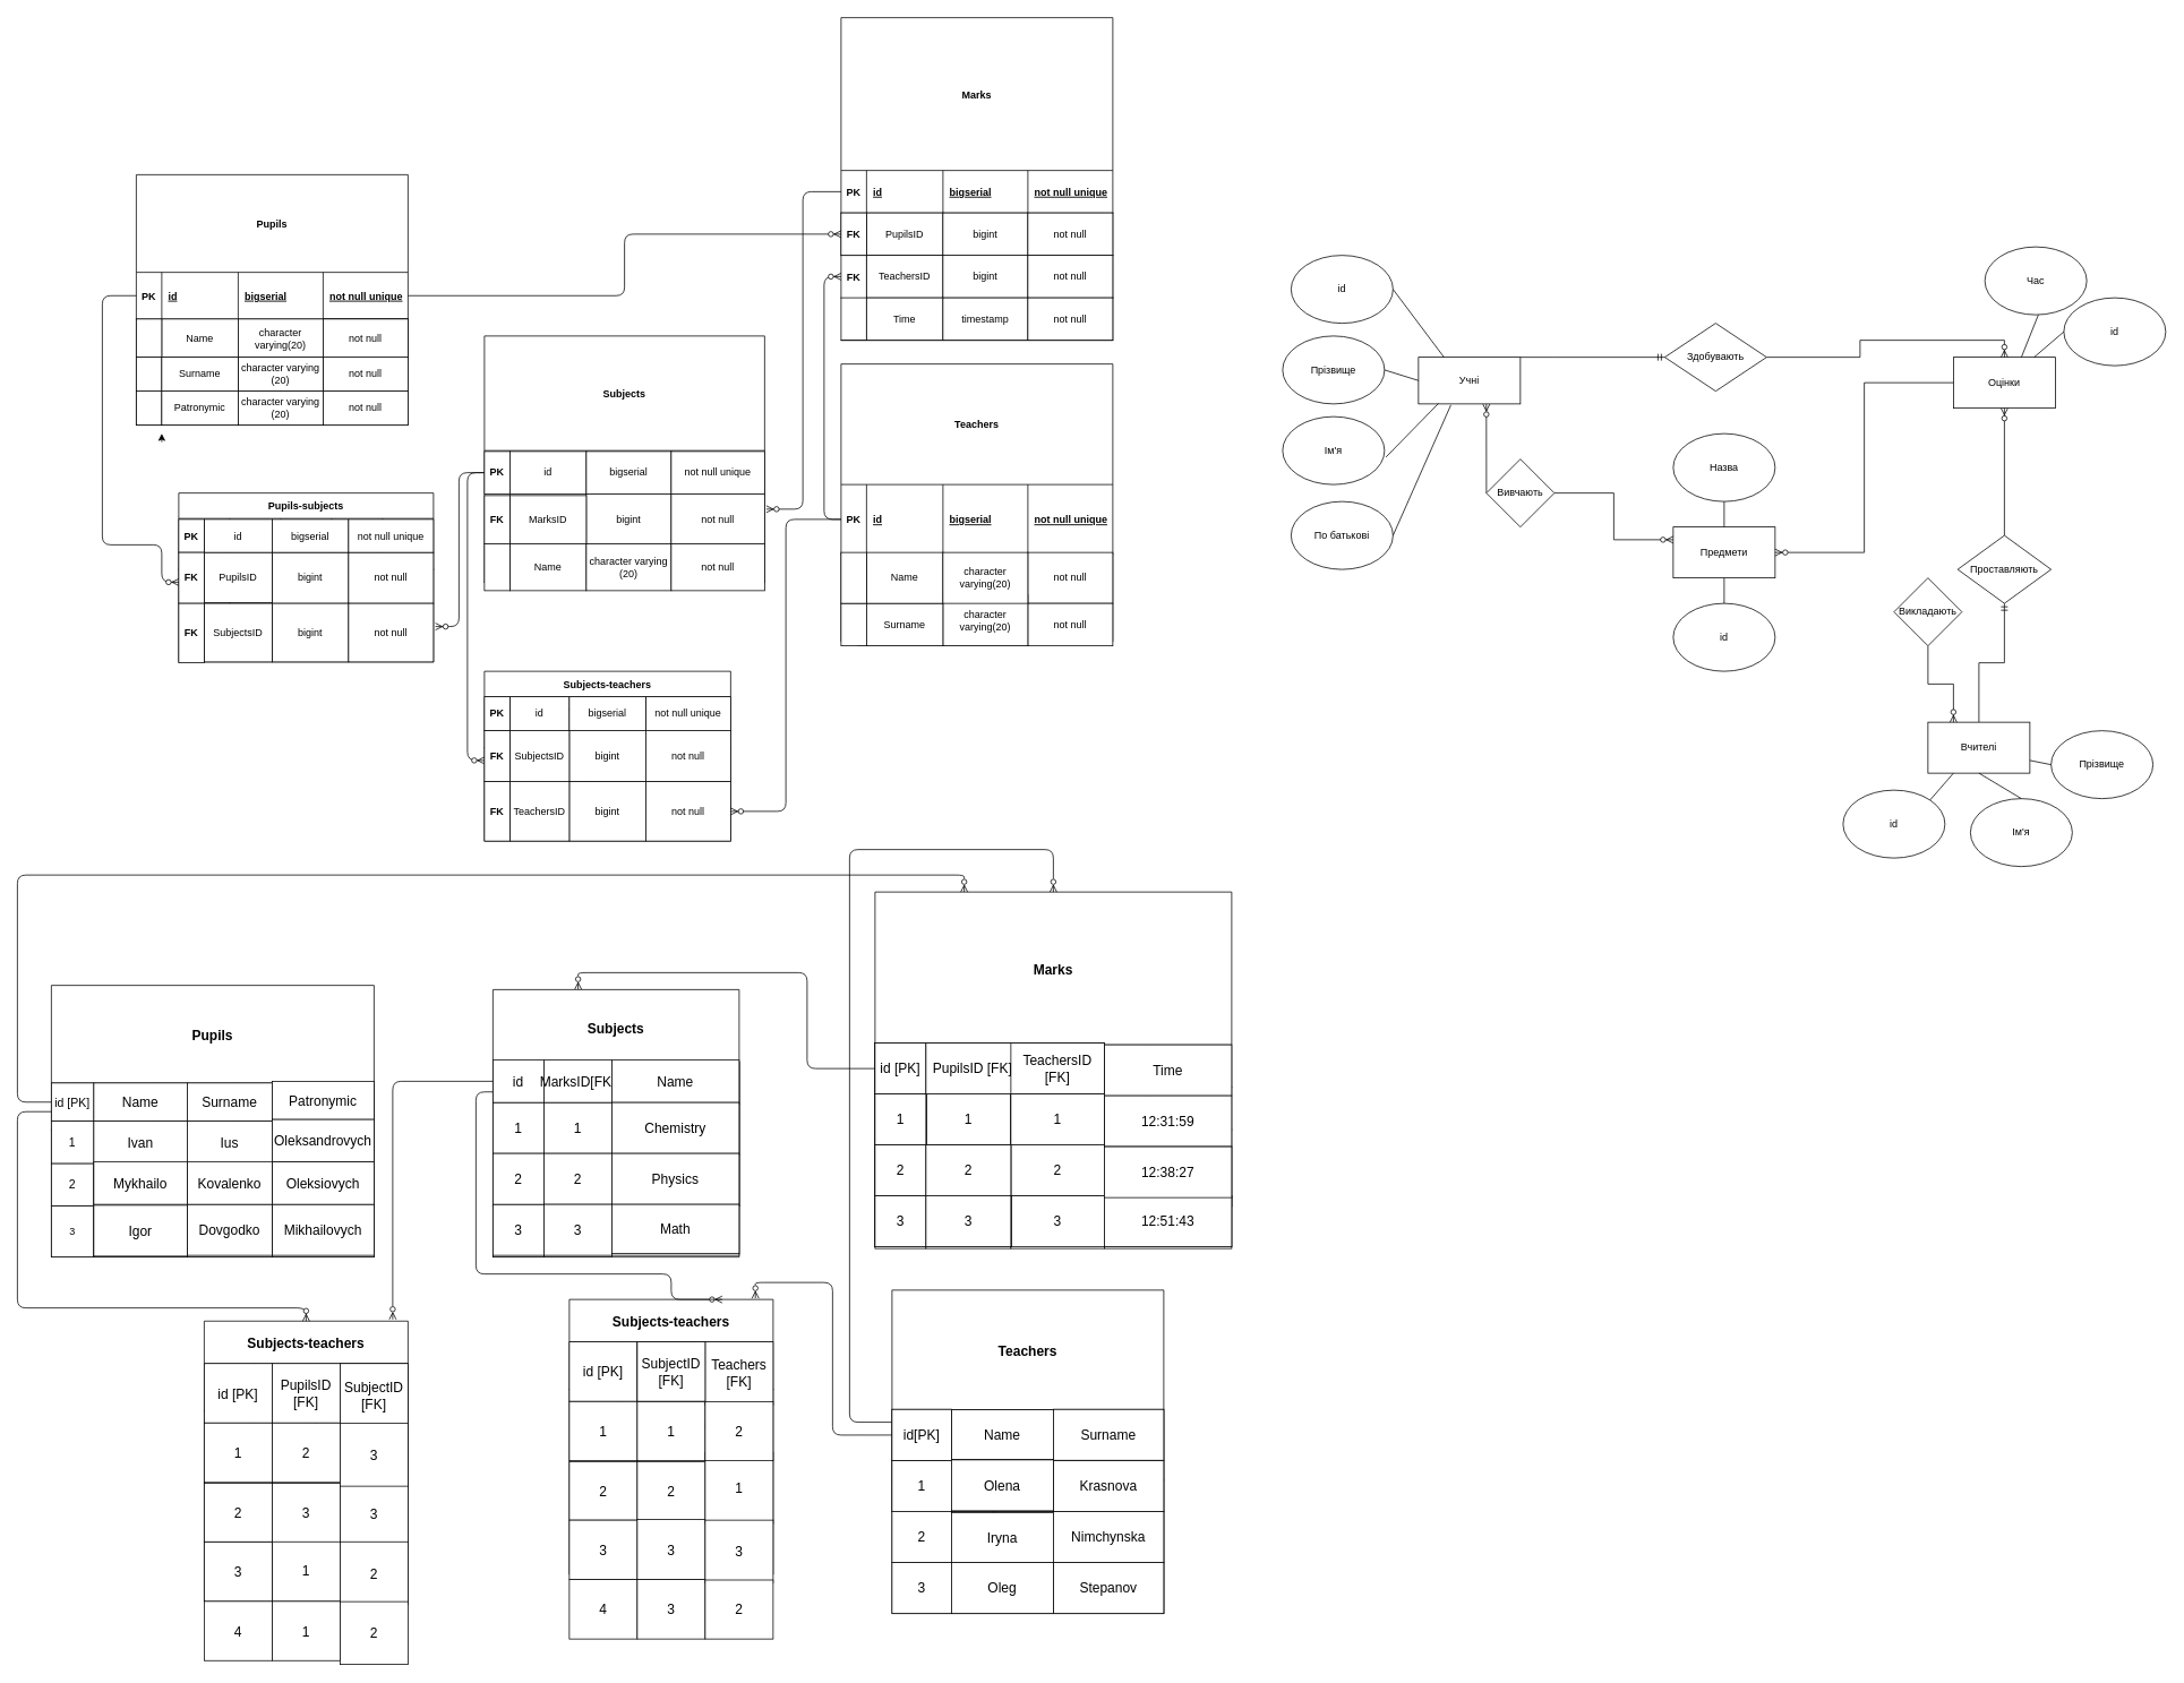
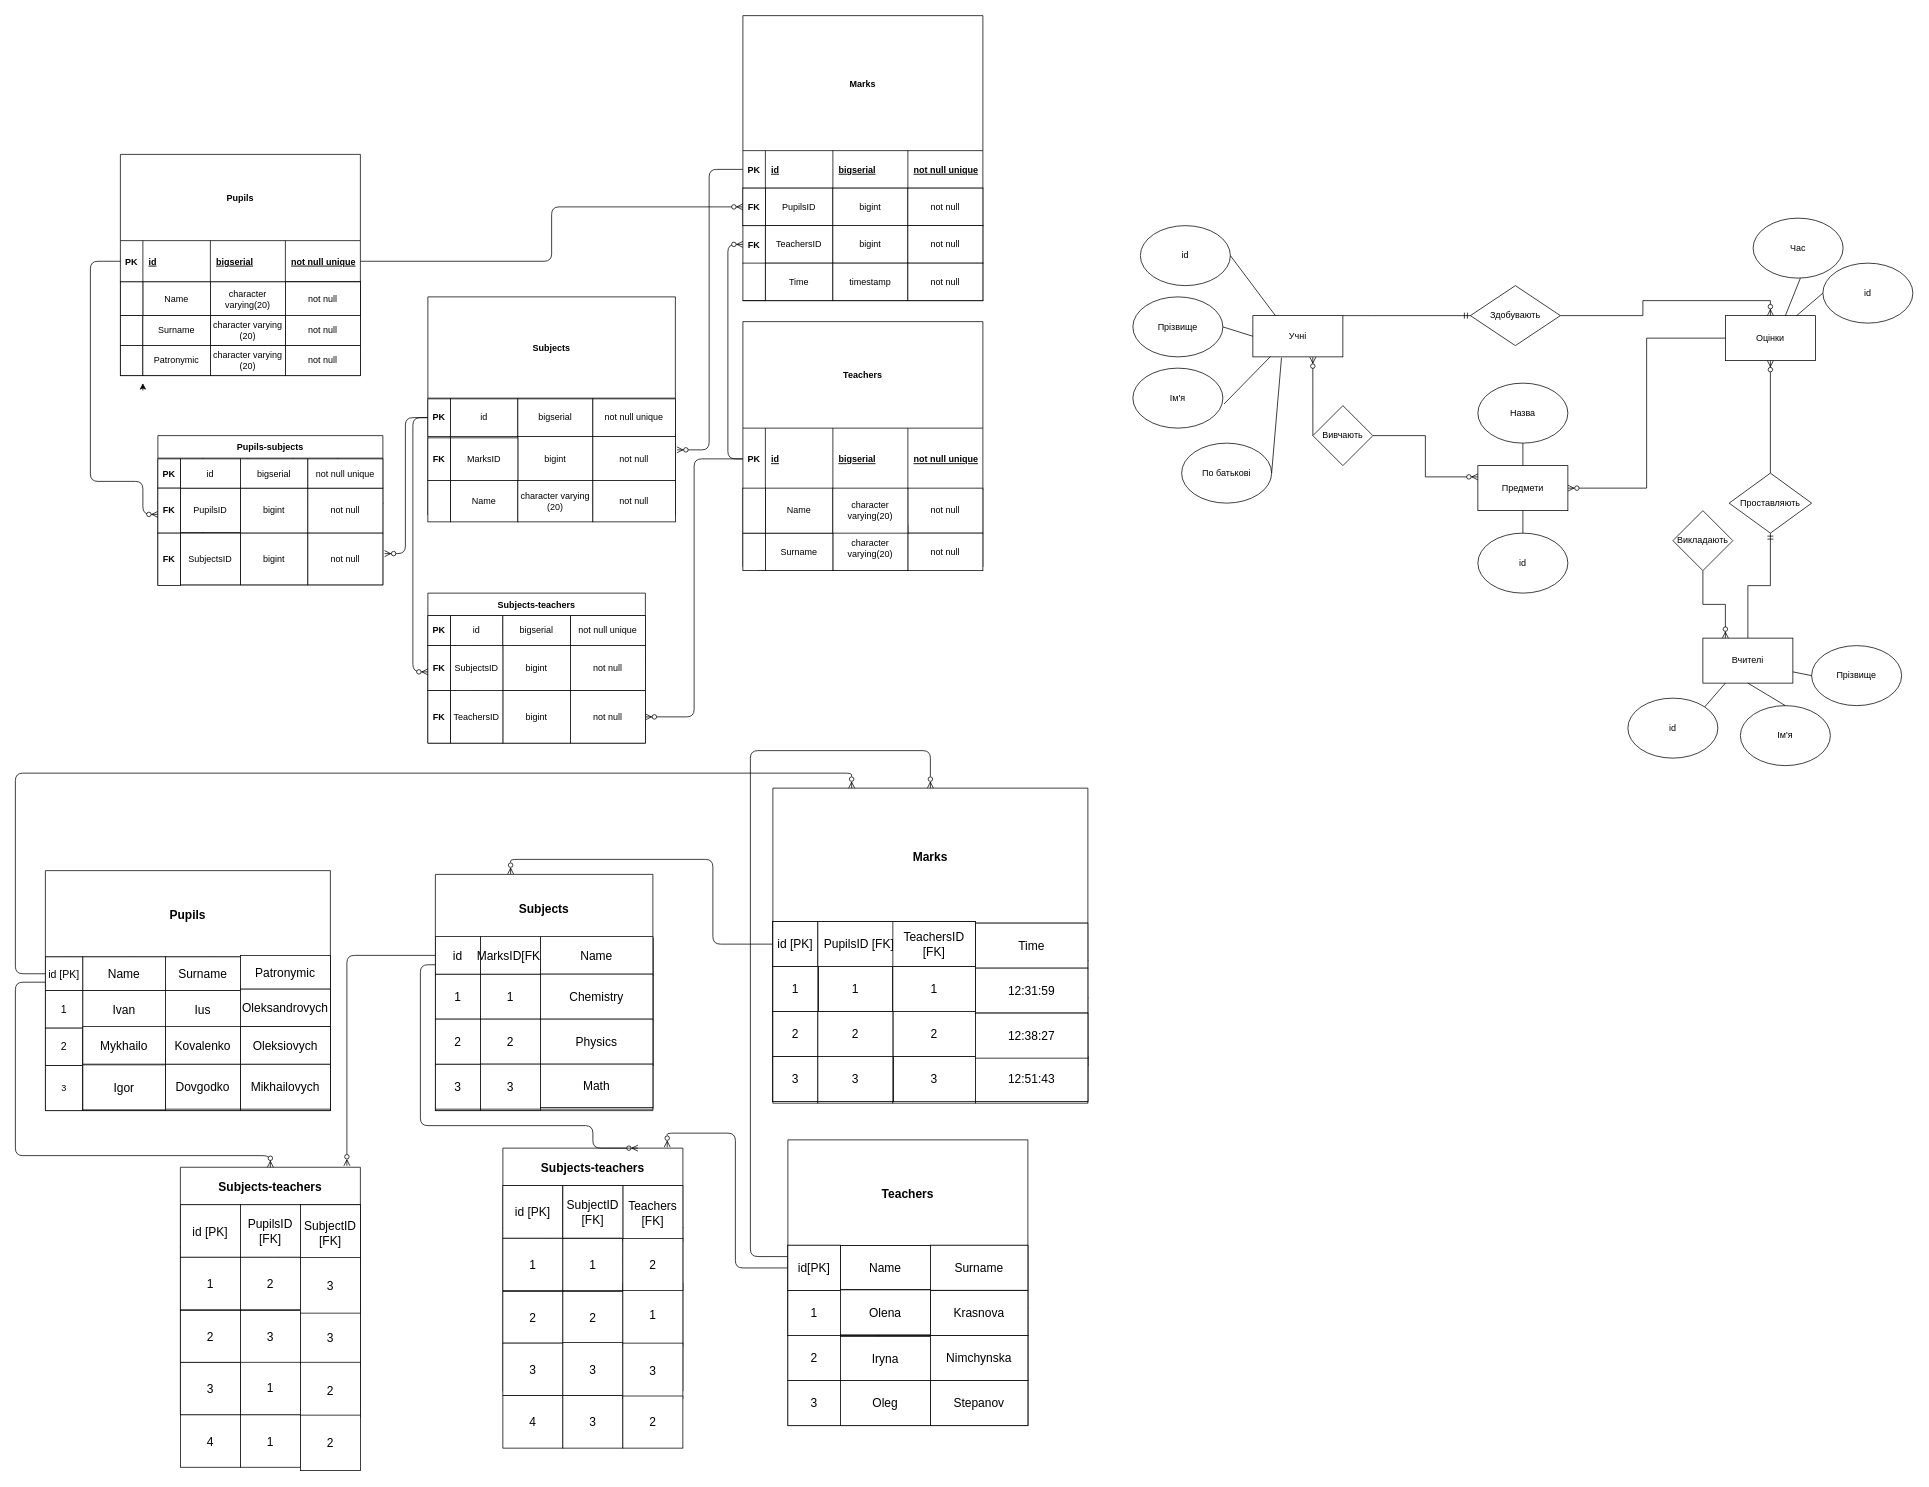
- <mxCell id="7" value="По батькові&lt;br&gt;" style="ellipse;whiteSpace=wrap;html=1;fontFamily=Helvetica;verticalAlign=middle;" parent="1" vertex="1"><mxGeometry x="1520" y="590" width="120" height="80" as="geometry" /></mxCell>
+ <mxCell id="7" value="По батькові&lt;br&gt;" style="ellipse;whiteSpace=wrap;html=1;fontFamily=Helvetica;verticalAlign=middle;" parent="1" vertex="1"><mxGeometry x="1575" y="590" width="120" height="80" as="geometry" /></mxCell>
